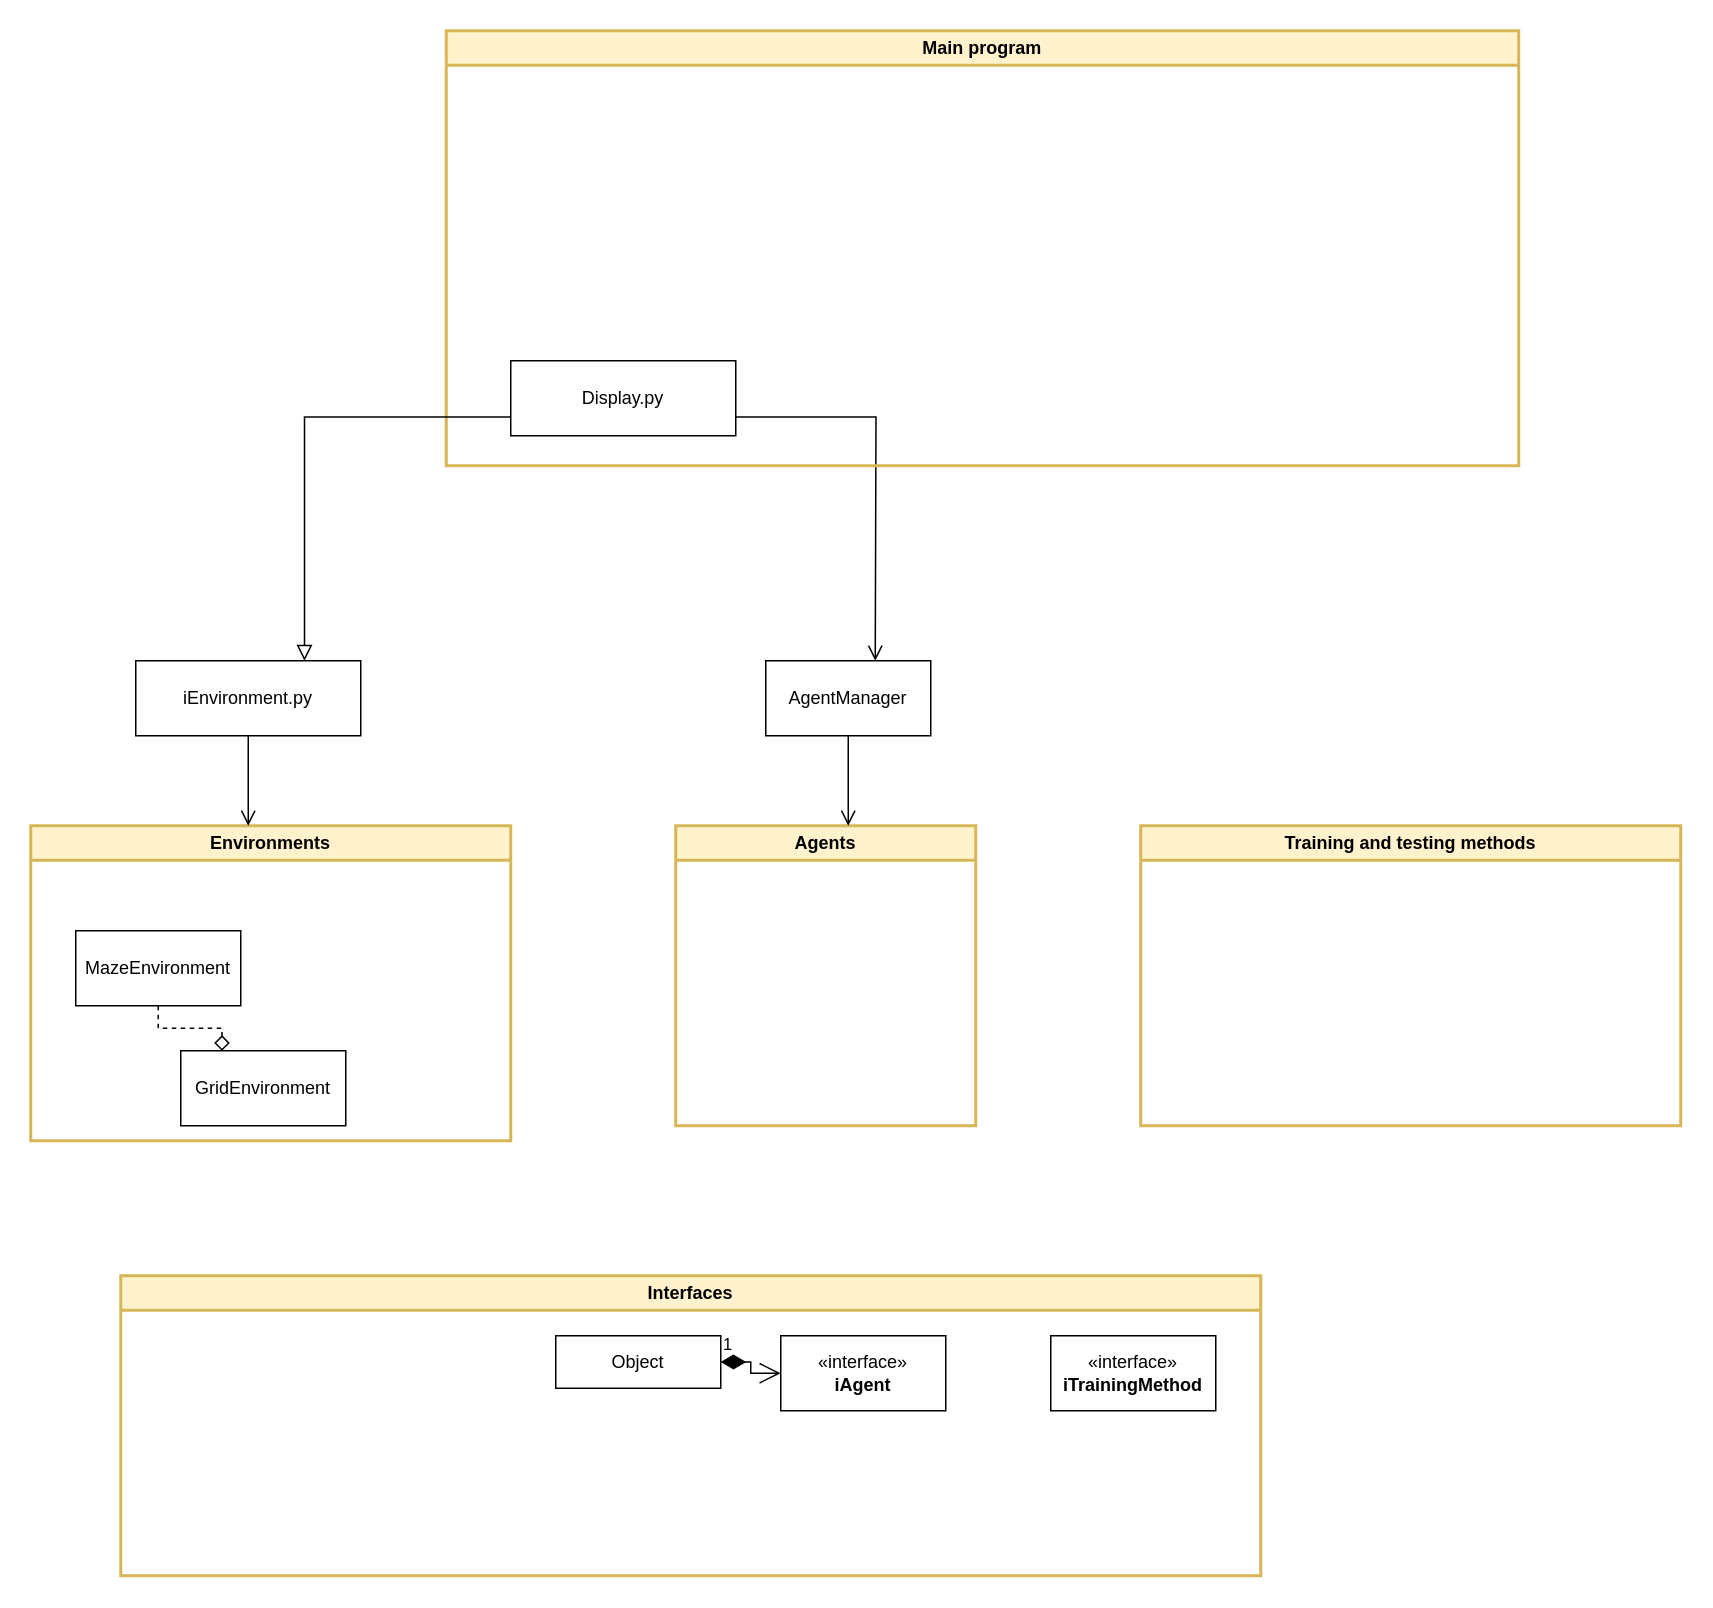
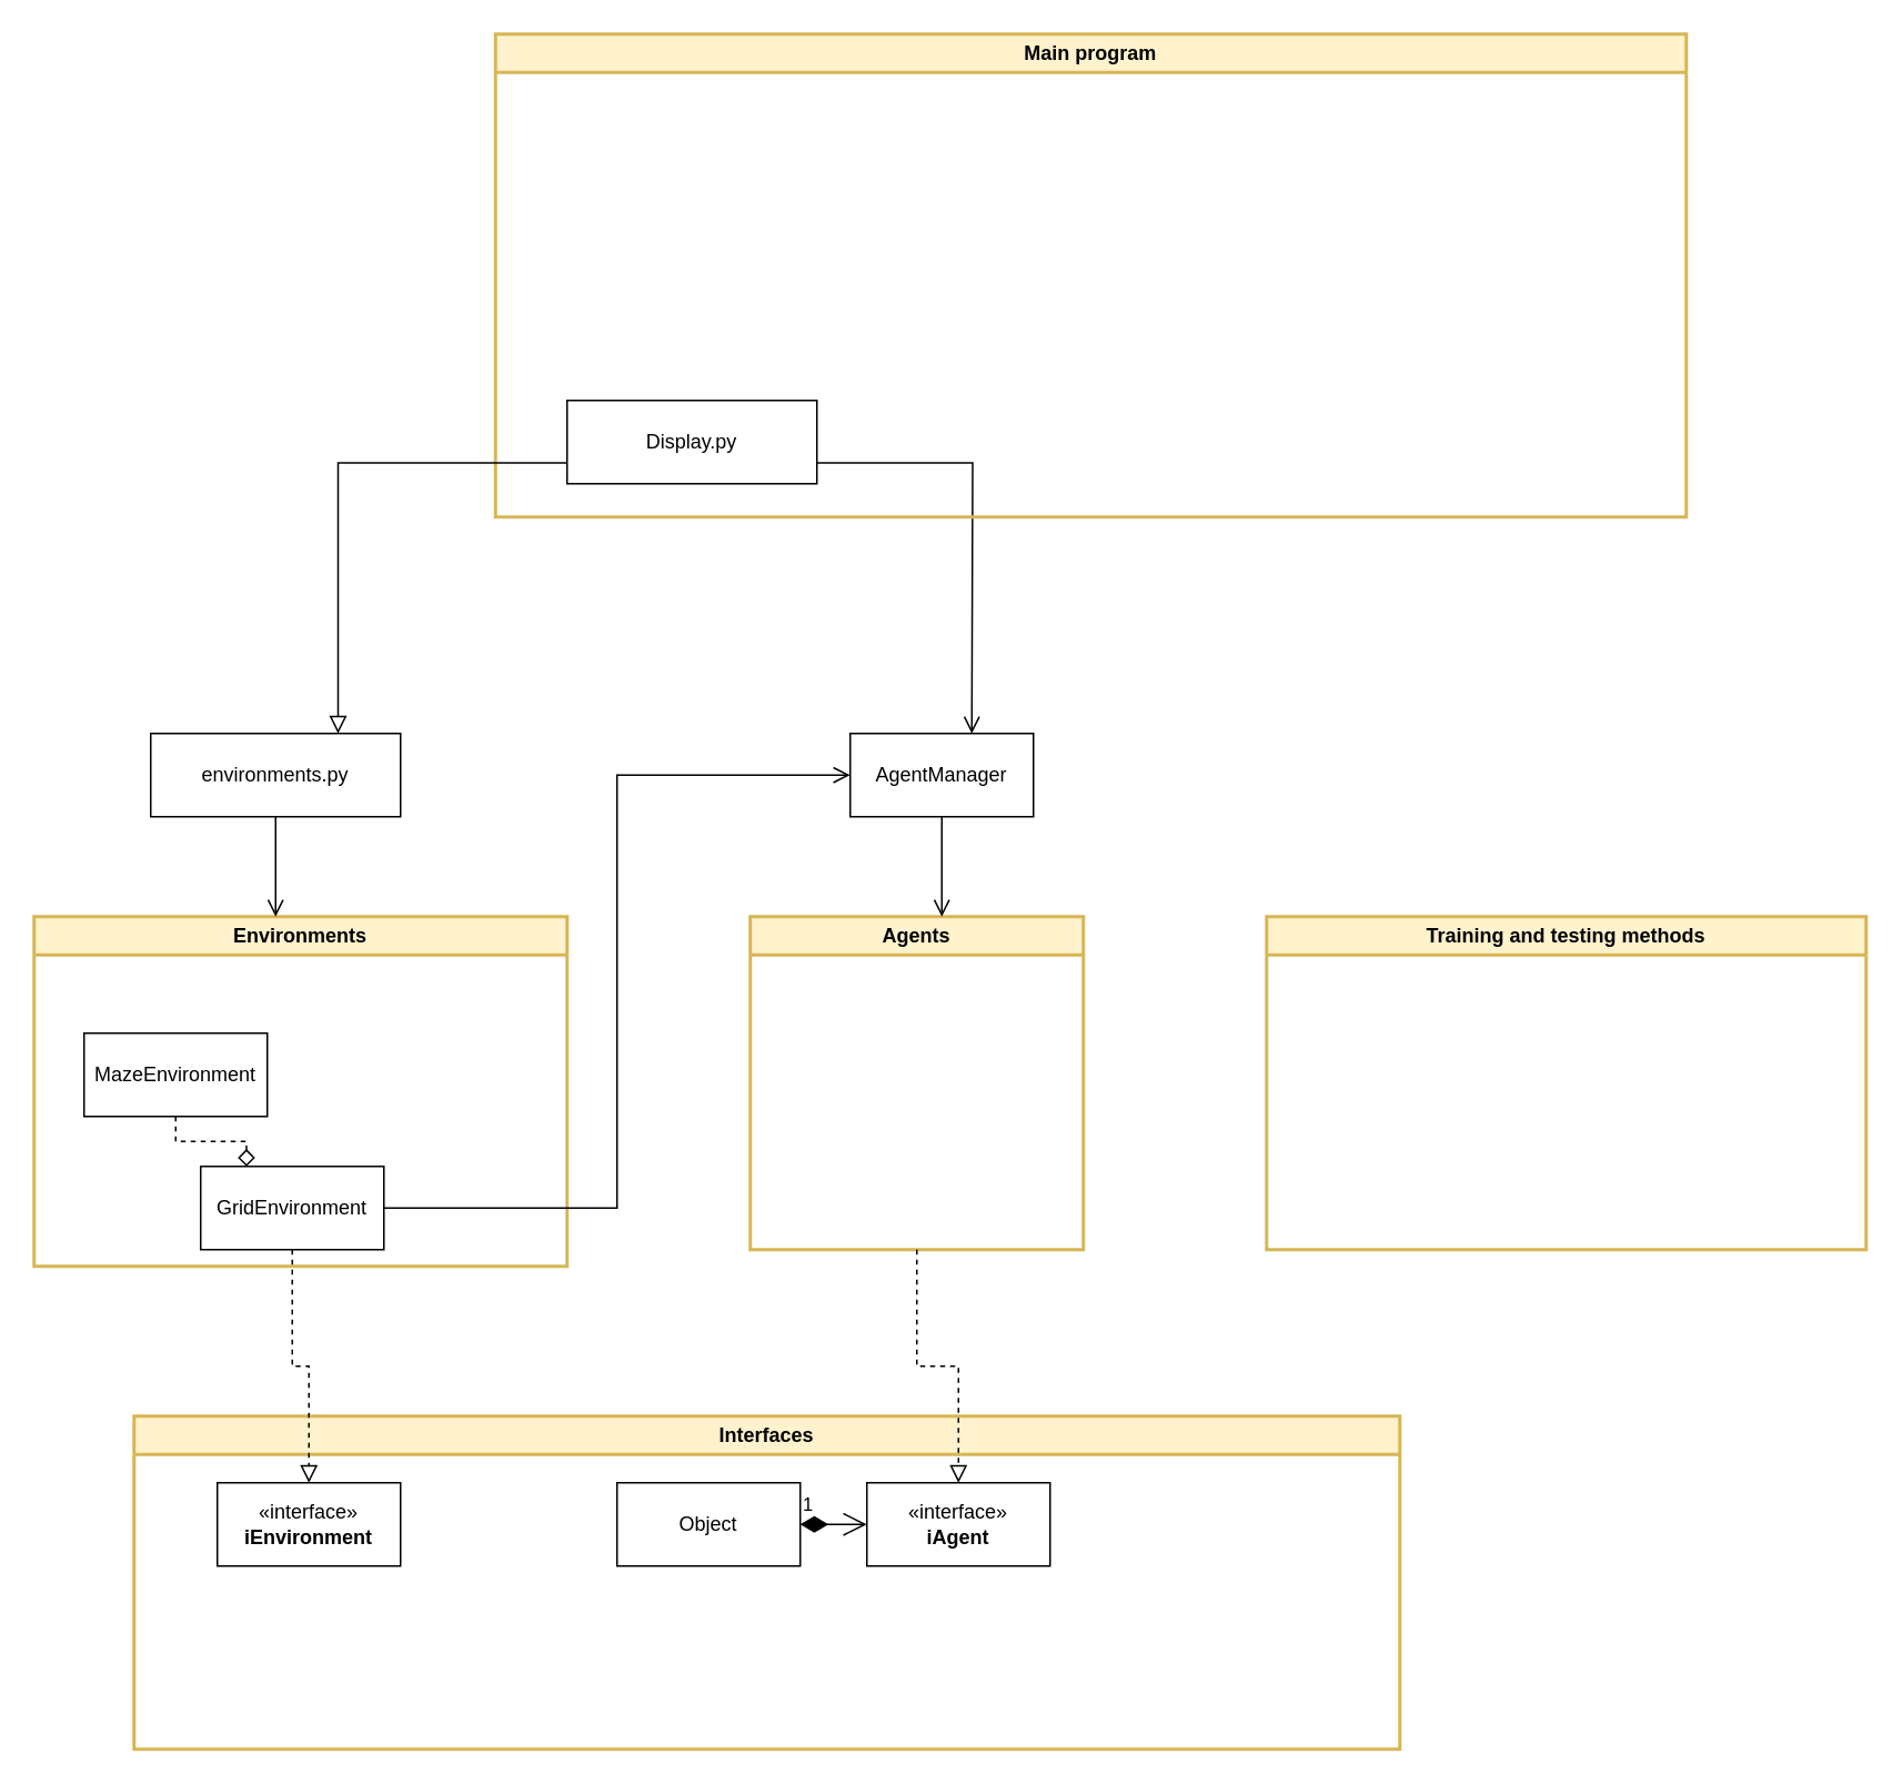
- <mxCell id="17" value="iEnvironment.py" style="html=1;whiteSpace=wrap;" parent="1" vertex="1"><mxGeometry x="90" y="440" width="150" height="50" as="geometry" /></mxCell>
+ <mxCell id="17" value="environments.py" style="html=1;whiteSpace=wrap;" parent="1" vertex="1"><mxGeometry x="90" y="440" width="150" height="50" as="geometry" /></mxCell>
+ <mxCell id="23" value="" style="endArrow=open;startArrow=none;endFill=0;startFill=0;endSize=8;html=1;verticalAlign=bottom;labelBackgroundColor=none;strokeWidth=1;rounded=0;exitX=1;exitY=0.5;exitDx=0;exitDy=0;entryX=0;entryY=0.5;entryDx=0;entryDy=0;edgeStyle=elbowEdgeStyle;" parent="1" source="4" target="14" edge="1"><mxGeometry width="160" relative="1" as="geometry"><mxPoint x="575" y="500" as="sourcePoint" /><mxPoint x="450" y="640" as="targetPoint" /></mxGeometry></mxCell>
+ <mxCell id="13" value="" style="endArrow=block;startArrow=none;endFill=0;startFill=0;endSize=8;html=1;verticalAlign=bottom;dashed=1;labelBackgroundColor=none;rounded=0;exitX=0.5;exitY=1;exitDx=0;exitDy=0;entryX=0.5;entryY=0;entryDx=0;entryDy=0;edgeStyle=orthogonalEdgeStyle;" parent="1" source="4" target="10" edge="1"><mxGeometry width="160" relative="1" as="geometry"><mxPoint x="280" y="910" as="sourcePoint" /><mxPoint x="170" y="850" as="targetPoint" /></mxGeometry></mxCell>
+ <mxCell id="19" value="" style="endArrow=block;startArrow=none;endFill=0;startFill=0;endSize=8;html=1;verticalAlign=bottom;dashed=1;labelBackgroundColor=none;rounded=0;entryX=0.5;entryY=0;entryDx=0;entryDy=0;exitX=0.5;exitY=1;exitDx=0;exitDy=0;edgeStyle=elbowEdgeStyle;elbow=vertical;" parent="1" source="2" target="8" edge="1"><mxGeometry width="160" relative="1" as="geometry"><mxPoint x="575" y="790" as="sourcePoint" /><mxPoint x="530" y="925" as="targetPoint" /></mxGeometry></mxCell>
- <mxCell id="9" value="Object" style="html=1;whiteSpace=wrap;" parent="7" vertex="1"><mxGeometry x="290" y="40" width="110" height="35" as="geometry" /></mxCell>
+ <mxCell id="9" value="Object" style="html=1;whiteSpace=wrap;" parent="7" vertex="1"><mxGeometry x="290" y="40" width="110" height="50" as="geometry" /></mxCell>
+ <mxCell id="10" value="«interface»&lt;br&gt;&lt;b&gt;iEnvironment&lt;br&gt;&lt;/b&gt;" style="html=1;whiteSpace=wrap;" parent="7" vertex="1"><mxGeometry x="50" y="40" width="110" height="50" as="geometry" /></mxCell>
- <mxCell id="12" value="«interface»&lt;br&gt;&lt;b&gt;iTrainingMethod&lt;br&gt;&lt;/b&gt;" style="html=1;whiteSpace=wrap;" parent="7" vertex="1"><mxGeometry x="620" y="40" width="110" height="50" as="geometry" /></mxCell>
